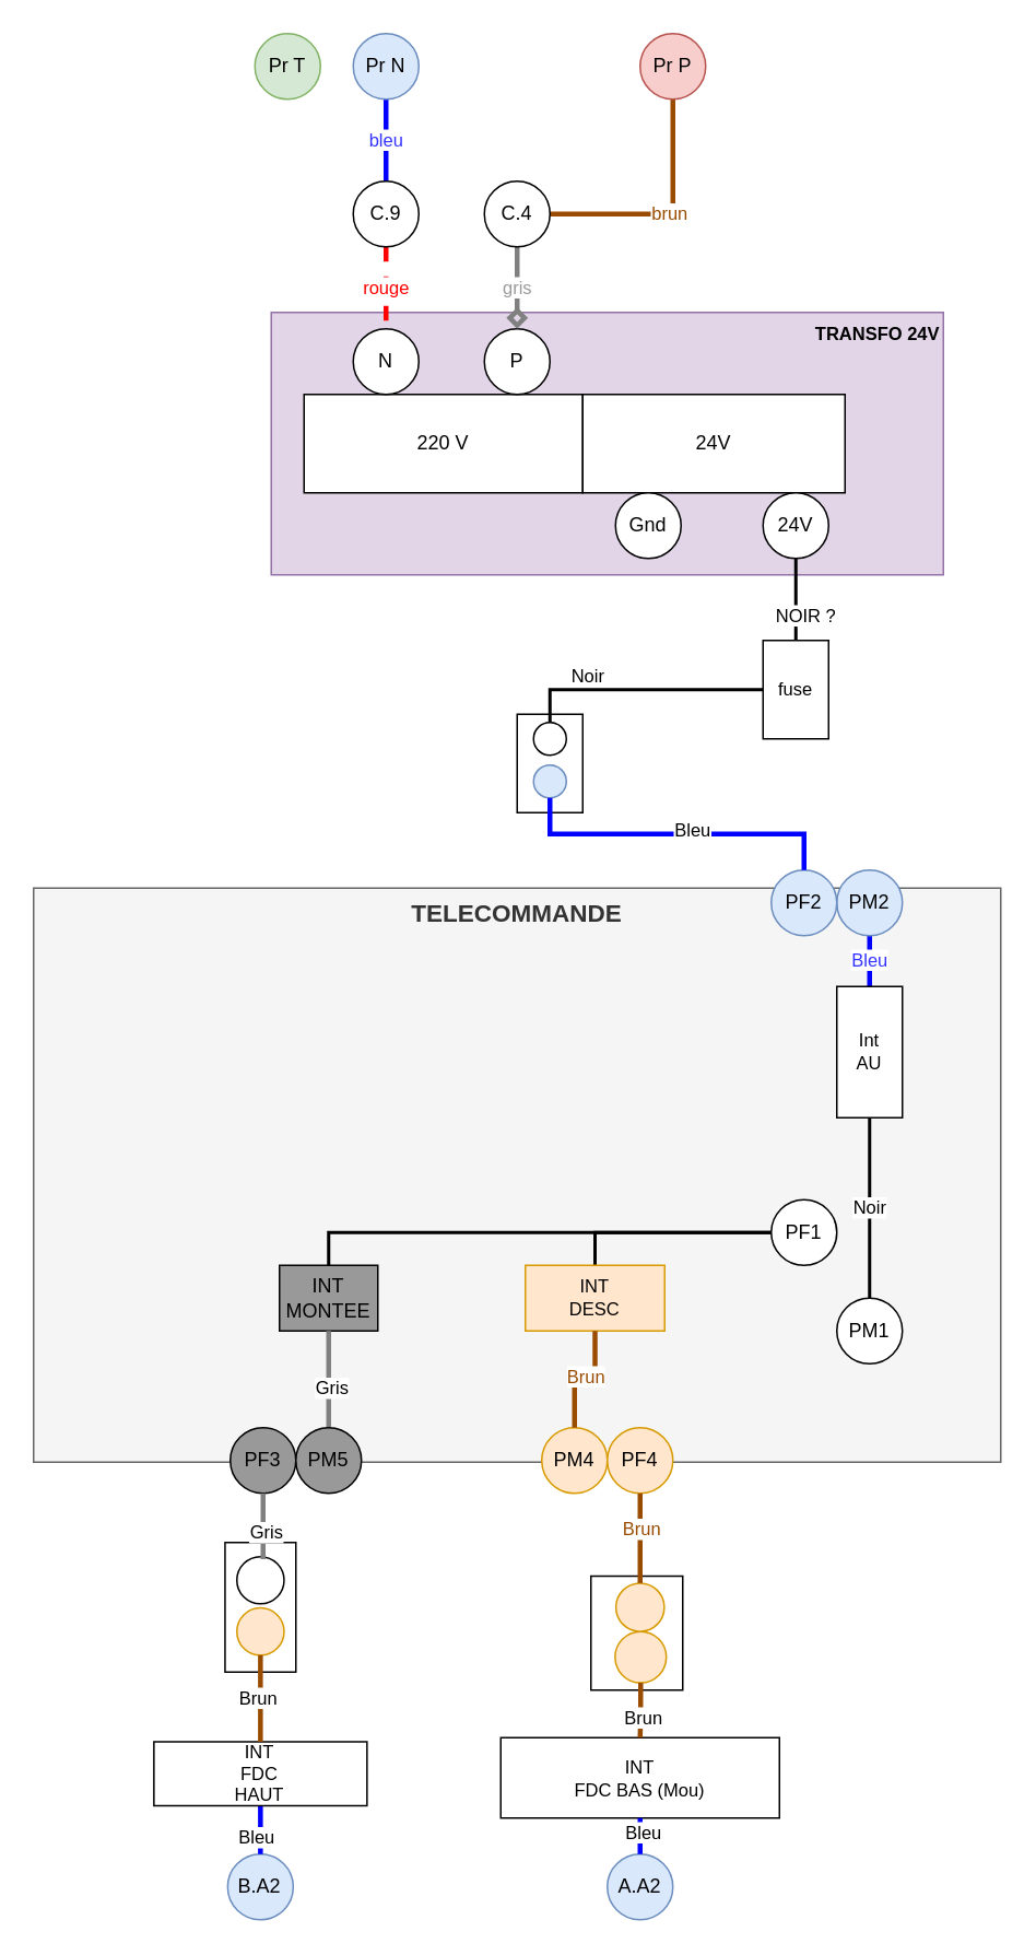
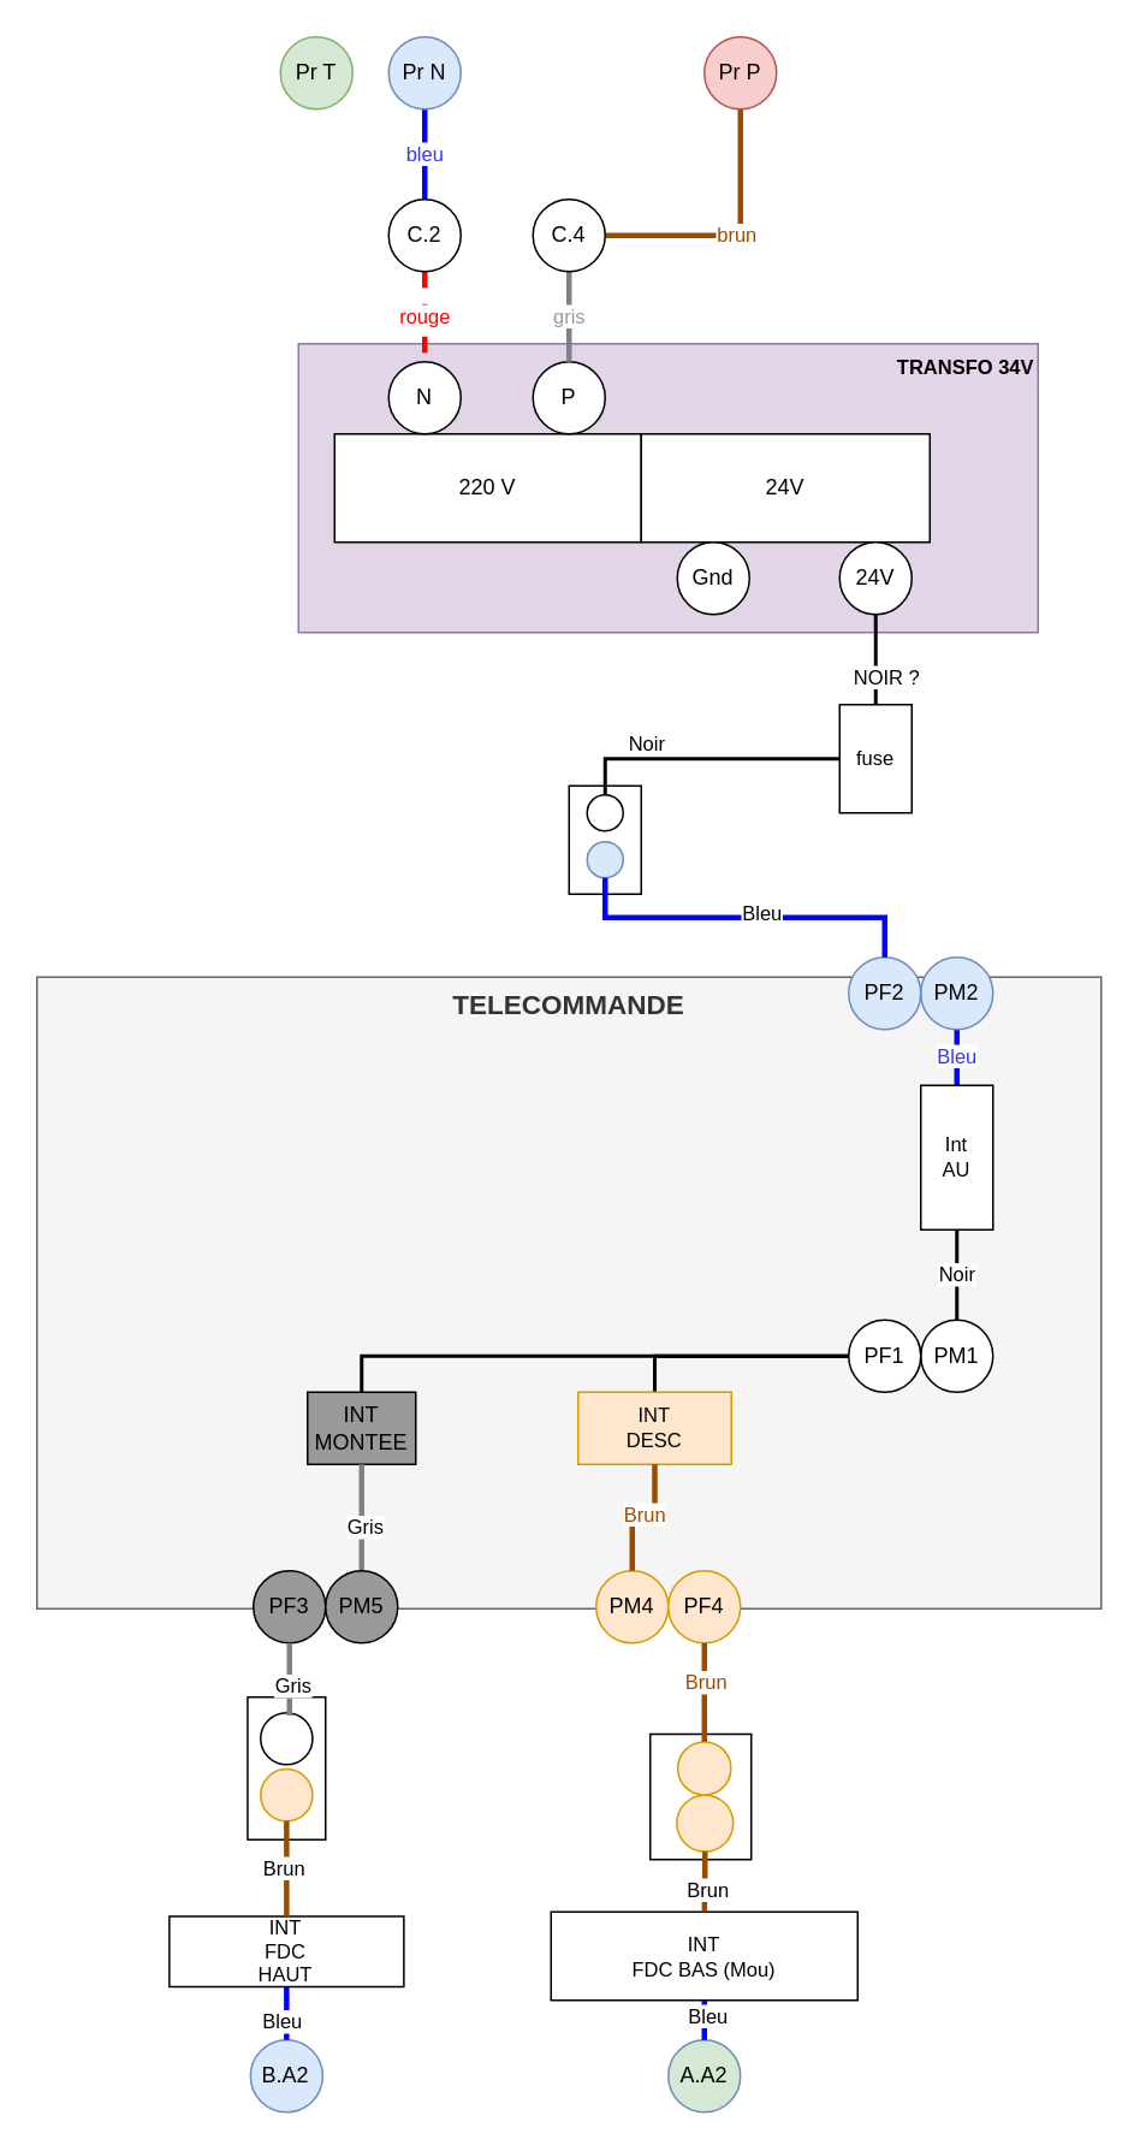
- <mxCell id="23" value="C.9" style="ellipse;whiteSpace=wrap;html=1;aspect=fixed;" parent="1" vertex="1"><mxGeometry x="215" y="110" width="40" height="40" as="geometry" /></mxCell>
+ <mxCell id="23" value="C.2" style="ellipse;whiteSpace=wrap;html=1;aspect=fixed;" parent="1" vertex="1"><mxGeometry x="215" y="110" width="40" height="40" as="geometry" /></mxCell>
- <mxCell id="18" value="gris" style="edgeStyle=orthogonalEdgeStyle;rounded=0;orthogonalLoop=1;jettySize=auto;html=1;strokeWidth=3;endArrow=diamond;endFill=0;strokeColor=#808080;fontColor=#999999;" parent="1" source="20" target="16" edge="1"><mxGeometry relative="1" as="geometry" /></mxCell>
+ <mxCell id="18" value="gris" style="edgeStyle=orthogonalEdgeStyle;rounded=0;orthogonalLoop=1;jettySize=auto;html=1;strokeWidth=3;endArrow=none;endFill=0;strokeColor=#808080;fontColor=#999999;" parent="1" source="20" target="16" edge="1"><mxGeometry relative="1" as="geometry" /></mxCell>
- <mxCell id="3" value="TRANSFO 24V" style="rounded=0;whiteSpace=wrap;html=1;fontFamily=Helvetica;fontSize=11;fillColor=#e1d5e7;strokeColor=#9673a6;verticalAlign=top;align=right;fontStyle=1" parent="1" vertex="1"><mxGeometry x="165" y="190" width="410" height="160" as="geometry" /></mxCell>
+ <mxCell id="3" value="TRANSFO 34V" style="rounded=0;whiteSpace=wrap;html=1;fontFamily=Helvetica;fontSize=11;fillColor=#e1d5e7;strokeColor=#9673a6;verticalAlign=top;align=right;fontStyle=1" parent="1" vertex="1"><mxGeometry x="165" y="190" width="410" height="160" as="geometry" /></mxCell>
- <mxCell id="27" value="PM1" style="ellipse;whiteSpace=wrap;html=1;aspect=fixed;" parent="1" vertex="1"><mxGeometry x="510" y="791" width="40" height="40" as="geometry" /></mxCell>
+ <mxCell id="27" value="PM1" style="ellipse;whiteSpace=wrap;html=1;aspect=fixed;" parent="1" vertex="1"><mxGeometry x="510" y="731" width="40" height="40" as="geometry" /></mxCell>
- <mxCell id="12" value="A.A2" style="ellipse;whiteSpace=wrap;html=1;aspect=fixed;fillColor=#dae8fc;strokeColor=#6c8ebf;" parent="1" vertex="1"><mxGeometry x="370" y="1130" width="40" height="40" as="geometry" /></mxCell>
+ <mxCell id="12" value="A.A2" style="ellipse;whiteSpace=wrap;html=1;aspect=fixed;fillColor=#d5e8d4;strokeColor=#6c8ebf;" parent="1" vertex="1"><mxGeometry x="370" y="1130" width="40" height="40" as="geometry" /></mxCell>
